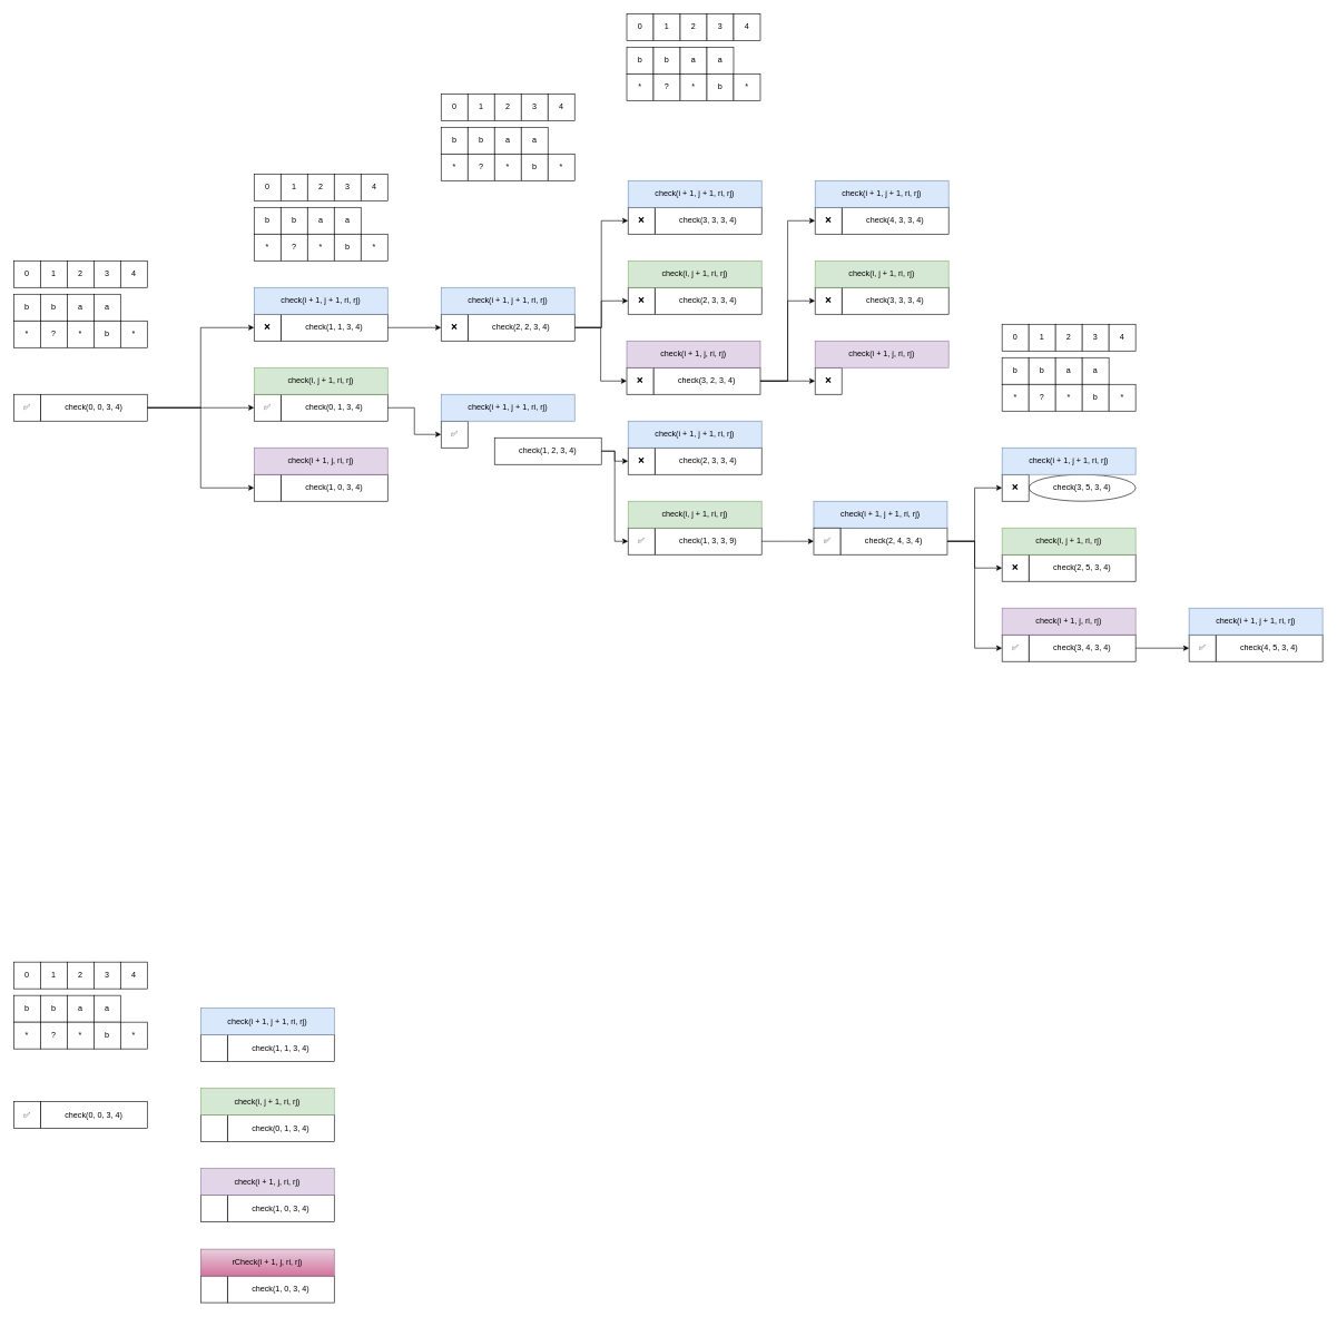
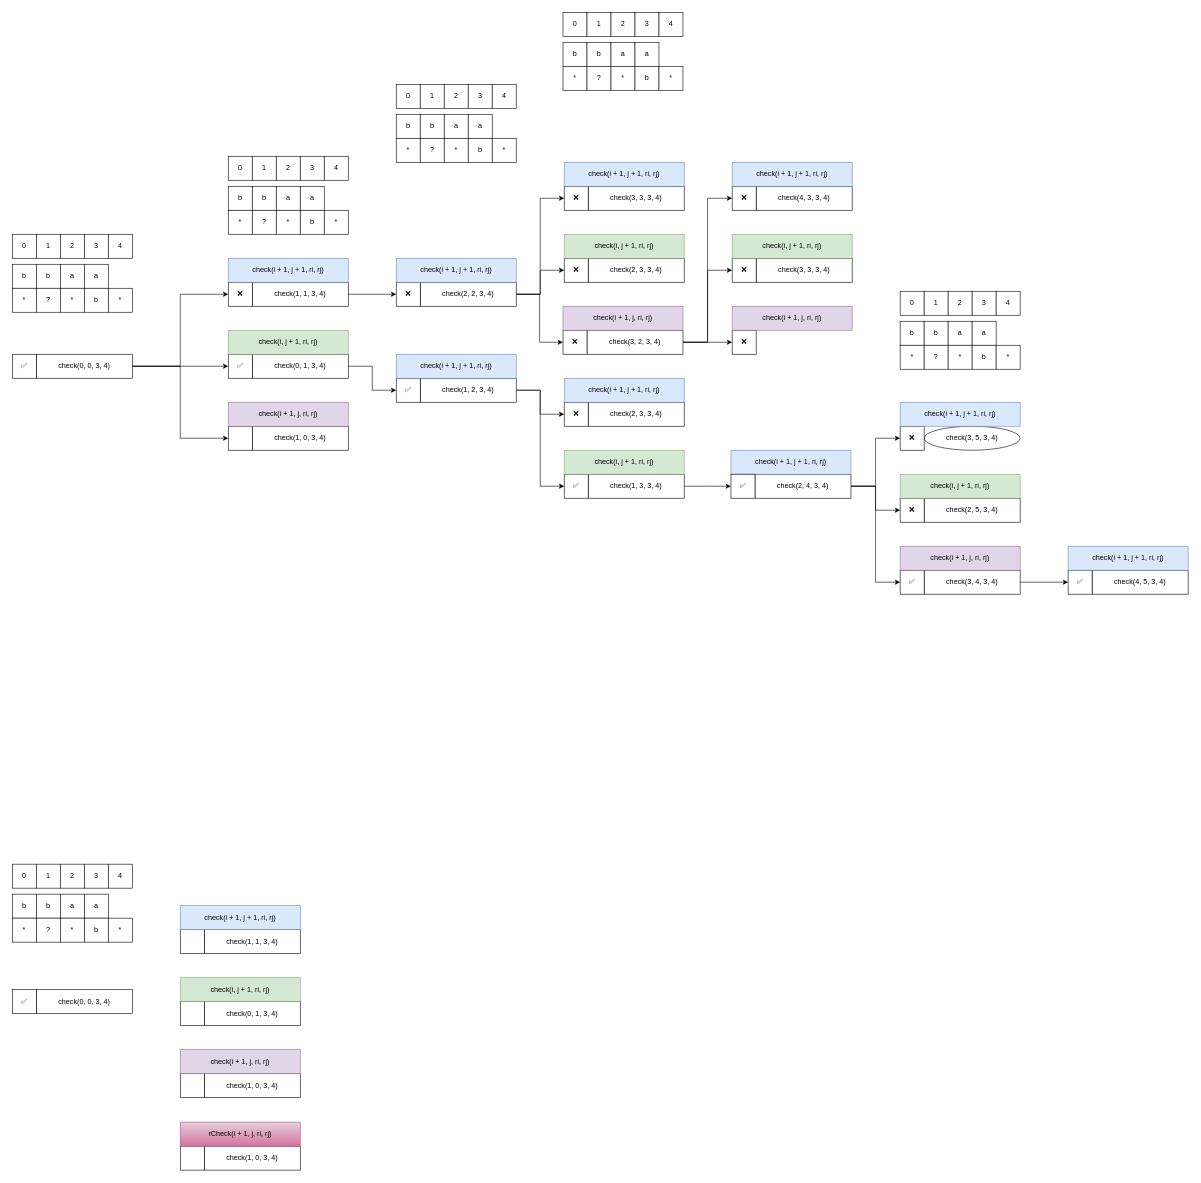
- <mxCell id="102" value="check(1, 2, 3, 4)" style="rounded=0;whiteSpace=wrap;html=1;" vertex="1" parent="1"><mxGeometry x="740" y="655" width="160" height="40" as="geometry" /></mxCell>
+ <mxCell id="102" value="check(1, 2, 3, 4)" style="rounded=0;whiteSpace=wrap;html=1;" vertex="1" parent="1"><mxGeometry x="700" y="630" width="160" height="40" as="geometry" /></mxCell>
- <mxCell id="109" value="check(1, 3, 3, 9)" style="rounded=0;whiteSpace=wrap;html=1;" vertex="1" parent="1"><mxGeometry x="980" y="790" width="160" height="40" as="geometry" /></mxCell>
+ <mxCell id="109" value="check(1, 3, 3, 4)" style="rounded=0;whiteSpace=wrap;html=1;" vertex="1" parent="1"><mxGeometry x="980" y="790" width="160" height="40" as="geometry" /></mxCell>
